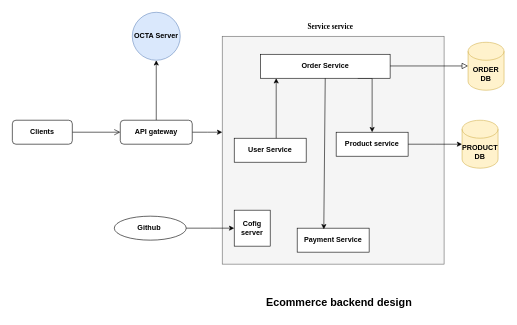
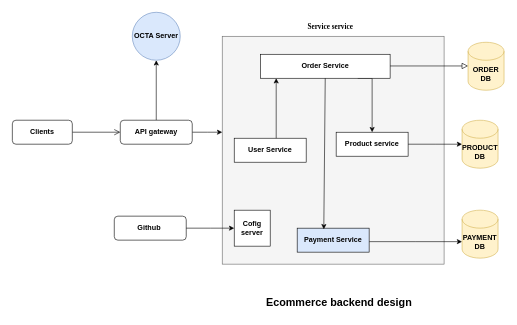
- <mxCell id="4" value="&lt;b&gt;Github&amp;nbsp;&lt;/b&gt;" style="ellipse;whiteSpace=wrap;html=1;fontSize=12;glass=0;strokeWidth=1;shadow=0;" parent="1" vertex="1"><mxGeometry x="190" y="360" width="120" height="40" as="geometry" /></mxCell>
+ <mxCell id="4" value="&lt;b&gt;Github&amp;nbsp;&lt;/b&gt;" style="rounded=1;whiteSpace=wrap;html=1;fontSize=12;glass=0;strokeWidth=1;shadow=0;" parent="1" vertex="1"><mxGeometry x="190" y="360" width="120" height="40" as="geometry" /></mxCell>
+ <mxCell id="23" value="&lt;b&gt;PAYMENT DB&lt;/b&gt;" style="shape=cylinder3;whiteSpace=wrap;html=1;boundedLbl=1;backgroundOutline=1;size=15;fillColor=#fff2cc;strokeColor=#d6b656;" vertex="1" parent="1"><mxGeometry x="770" y="350" width="60" height="80" as="geometry" /></mxCell>
- <mxCell id="16" value="&lt;b&gt;Payment Service&lt;/b&gt;" style="rounded=0;whiteSpace=wrap;html=1;" vertex="1" parent="1"><mxGeometry x="495" y="380" width="120" height="40" as="geometry" /></mxCell>
+ <mxCell id="16" value="&lt;b&gt;Payment Service&lt;/b&gt;" style="rounded=0;whiteSpace=wrap;html=1;fillColor=#dae8fc;" vertex="1" parent="1"><mxGeometry x="495" y="380" width="120" height="40" as="geometry" /></mxCell>
+ <mxCell id="15" style="edgeStyle=orthogonalEdgeStyle;rounded=0;orthogonalLoop=1;jettySize=auto;html=1;entryX=0;entryY=0;entryDx=0;entryDy=52.5;entryPerimeter=0;" edge="1" parent="1" source="16" target="23"><mxGeometry relative="1" as="geometry"><Array as="points"><mxPoint x="693" y="403" /></Array></mxGeometry></mxCell>
